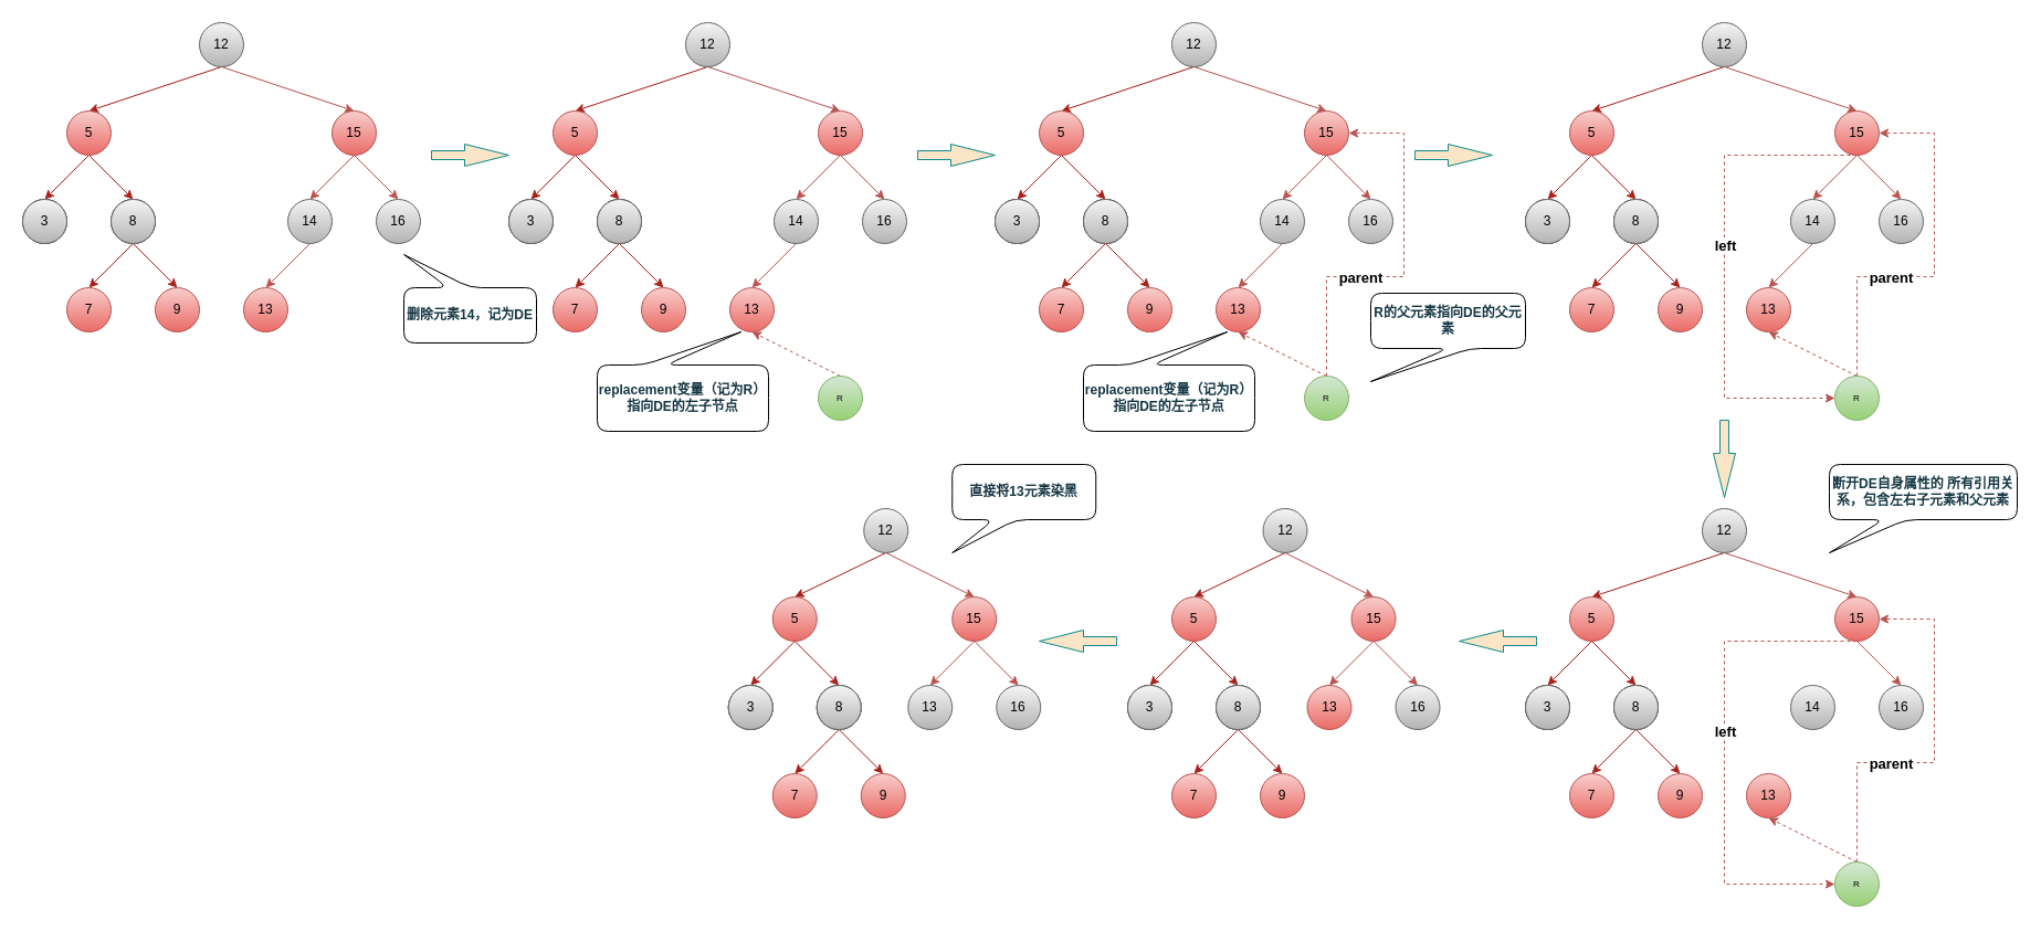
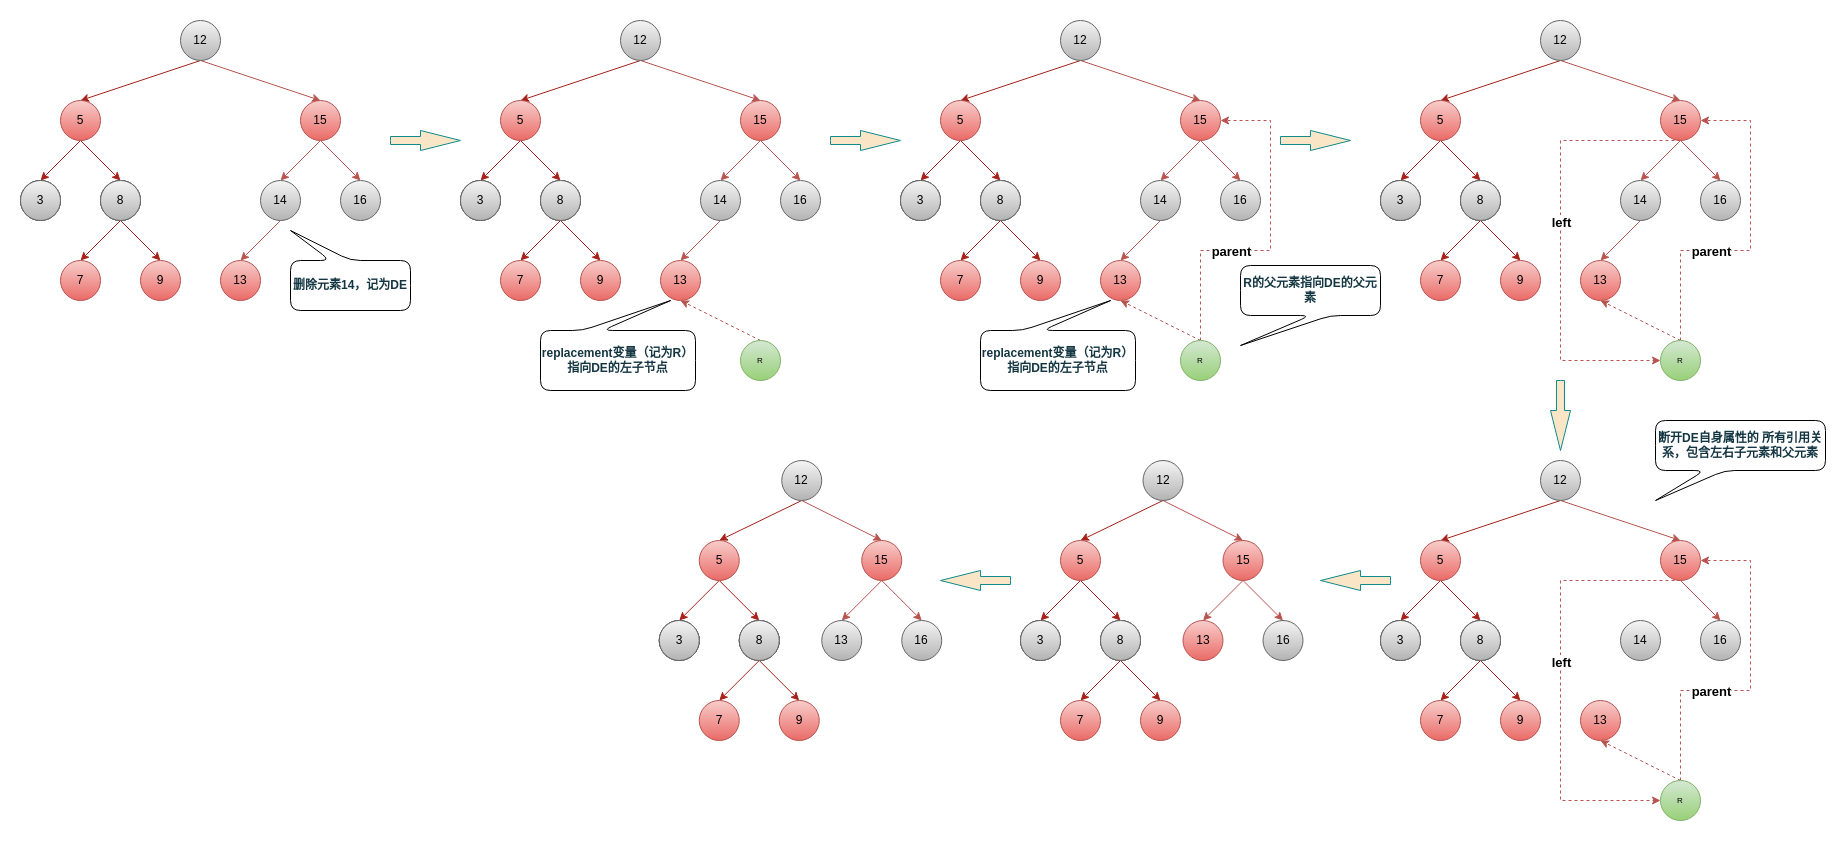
- <mxCell id="28" value="&lt;font color=&quot;#143642&quot;&gt;&lt;b&gt;删除元素14，记为DE&lt;/b&gt;&lt;/font&gt;" style="shape=callout;whiteSpace=wrap;html=1;perimeter=calloutPerimeter;rounded=1;position2=1;direction=west;" vertex="1" parent="1"><mxGeometry x="365" y="230" width="120" height="80" as="geometry" /></mxCell>
+ <mxCell id="28" value="&lt;font color=&quot;#143642&quot;&gt;&lt;b&gt;删除元素14，记为DE&lt;/b&gt;&lt;/font&gt;" style="shape=callout;whiteSpace=wrap;html=1;perimeter=calloutPerimeter;rounded=1;position2=1;direction=west;" vertex="1" parent="1"><mxGeometry x="290" y="230" width="120" height="80" as="geometry" /></mxCell>
- <mxCell id="200" value="&lt;font color=&quot;#143642&quot;&gt;&lt;b&gt;直接将13元素染黑&lt;/b&gt;&lt;/font&gt;" style="shape=callout;whiteSpace=wrap;html=1;perimeter=calloutPerimeter;rounded=1;position2=0;direction=east;size=30;position=0.29;" vertex="1" parent="1"><mxGeometry x="861.25" y="420" width="130" height="80" as="geometry" /></mxCell>
